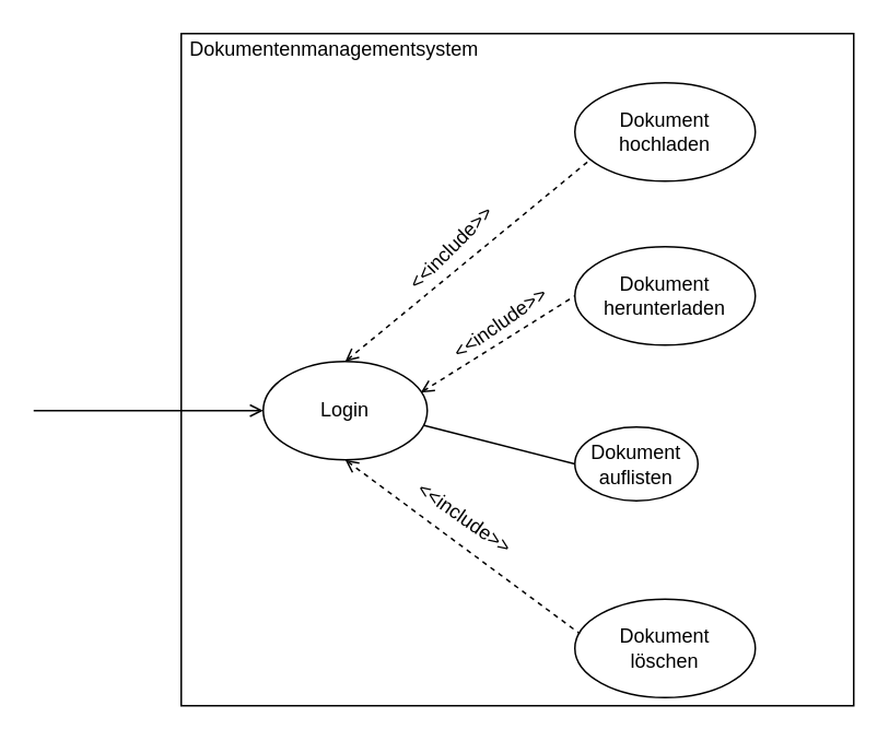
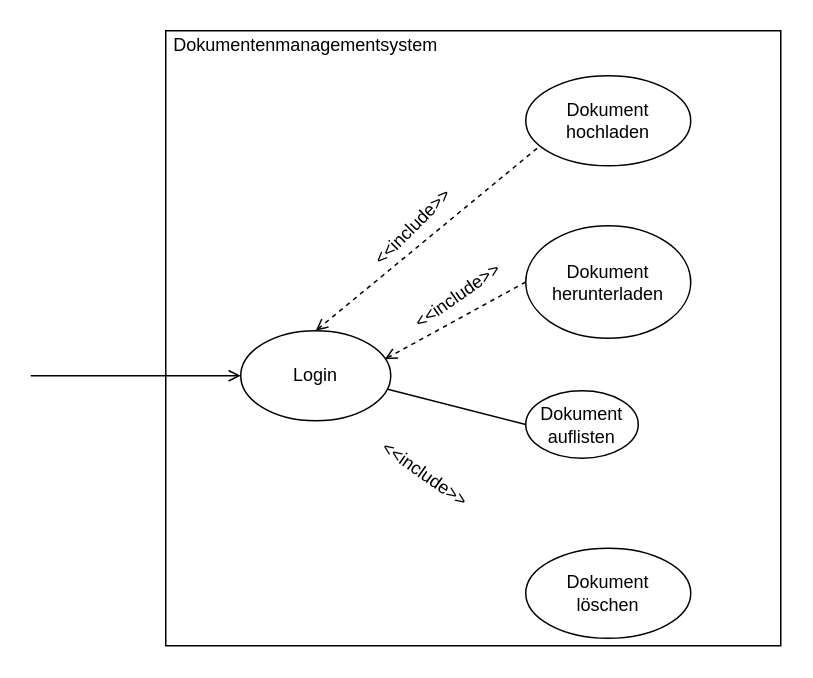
- <mxCell id="7" value="Dokument herunterladen" style="ellipse;whiteSpace=wrap;html=1;" vertex="1" parent="1"><mxGeometry x="350" y="150" width="110" height="60" as="geometry" /></mxCell>
+ <mxCell id="7" value="Dokument herunterladen" style="ellipse;whiteSpace=wrap;html=1;" vertex="1" parent="1"><mxGeometry x="350" y="150" width="110" height="75" as="geometry" /></mxCell>
- <mxCell id="11" value="" style="endArrow=none;html=1;strokeColor=#000000;rounded=0;endFill=0;dashed=1;startArrow=open;startFill=0;exitX=0.5;exitY=1;exitDx=0;exitDy=0;entryX=0.027;entryY=0.35;entryDx=0;entryDy=0;entryPerimeter=0;" edge="1" parent="1" source="4" target="9"><mxGeometry width="50" height="50" relative="1" as="geometry"><mxPoint x="220" y="290" as="sourcePoint" /><mxPoint x="340" y="370" as="targetPoint" /><Array as="points" /></mxGeometry></mxCell>
